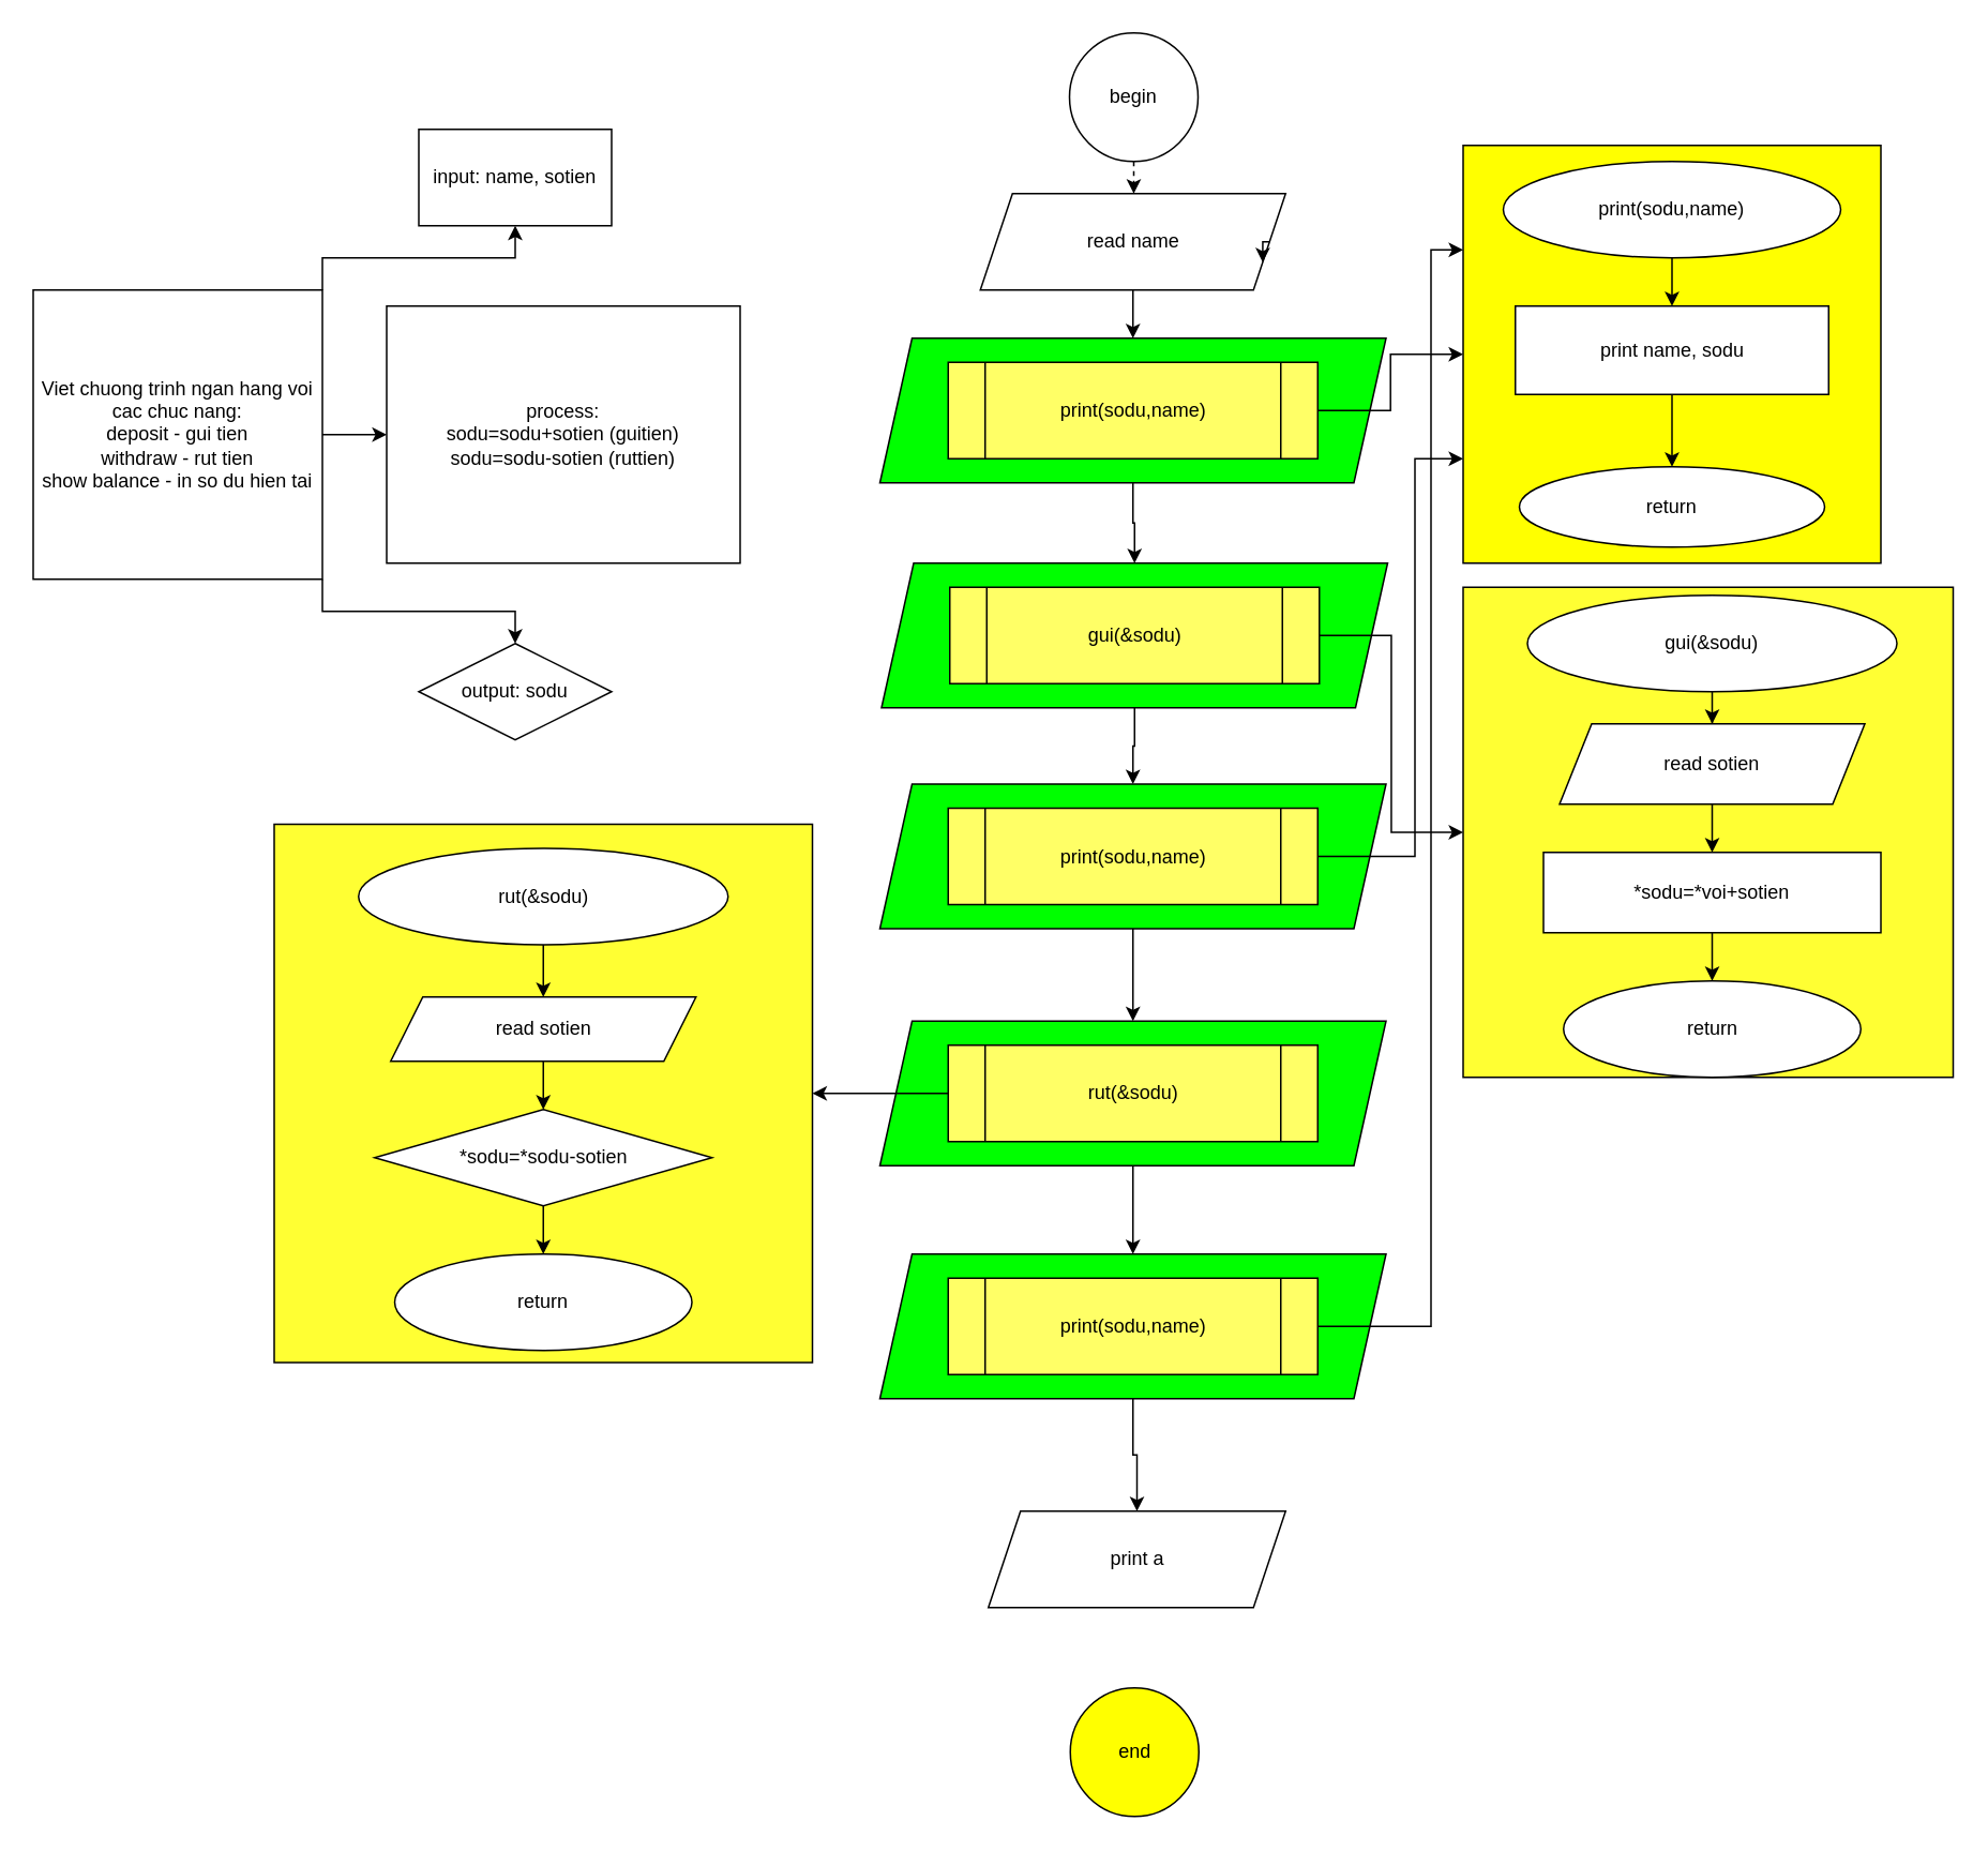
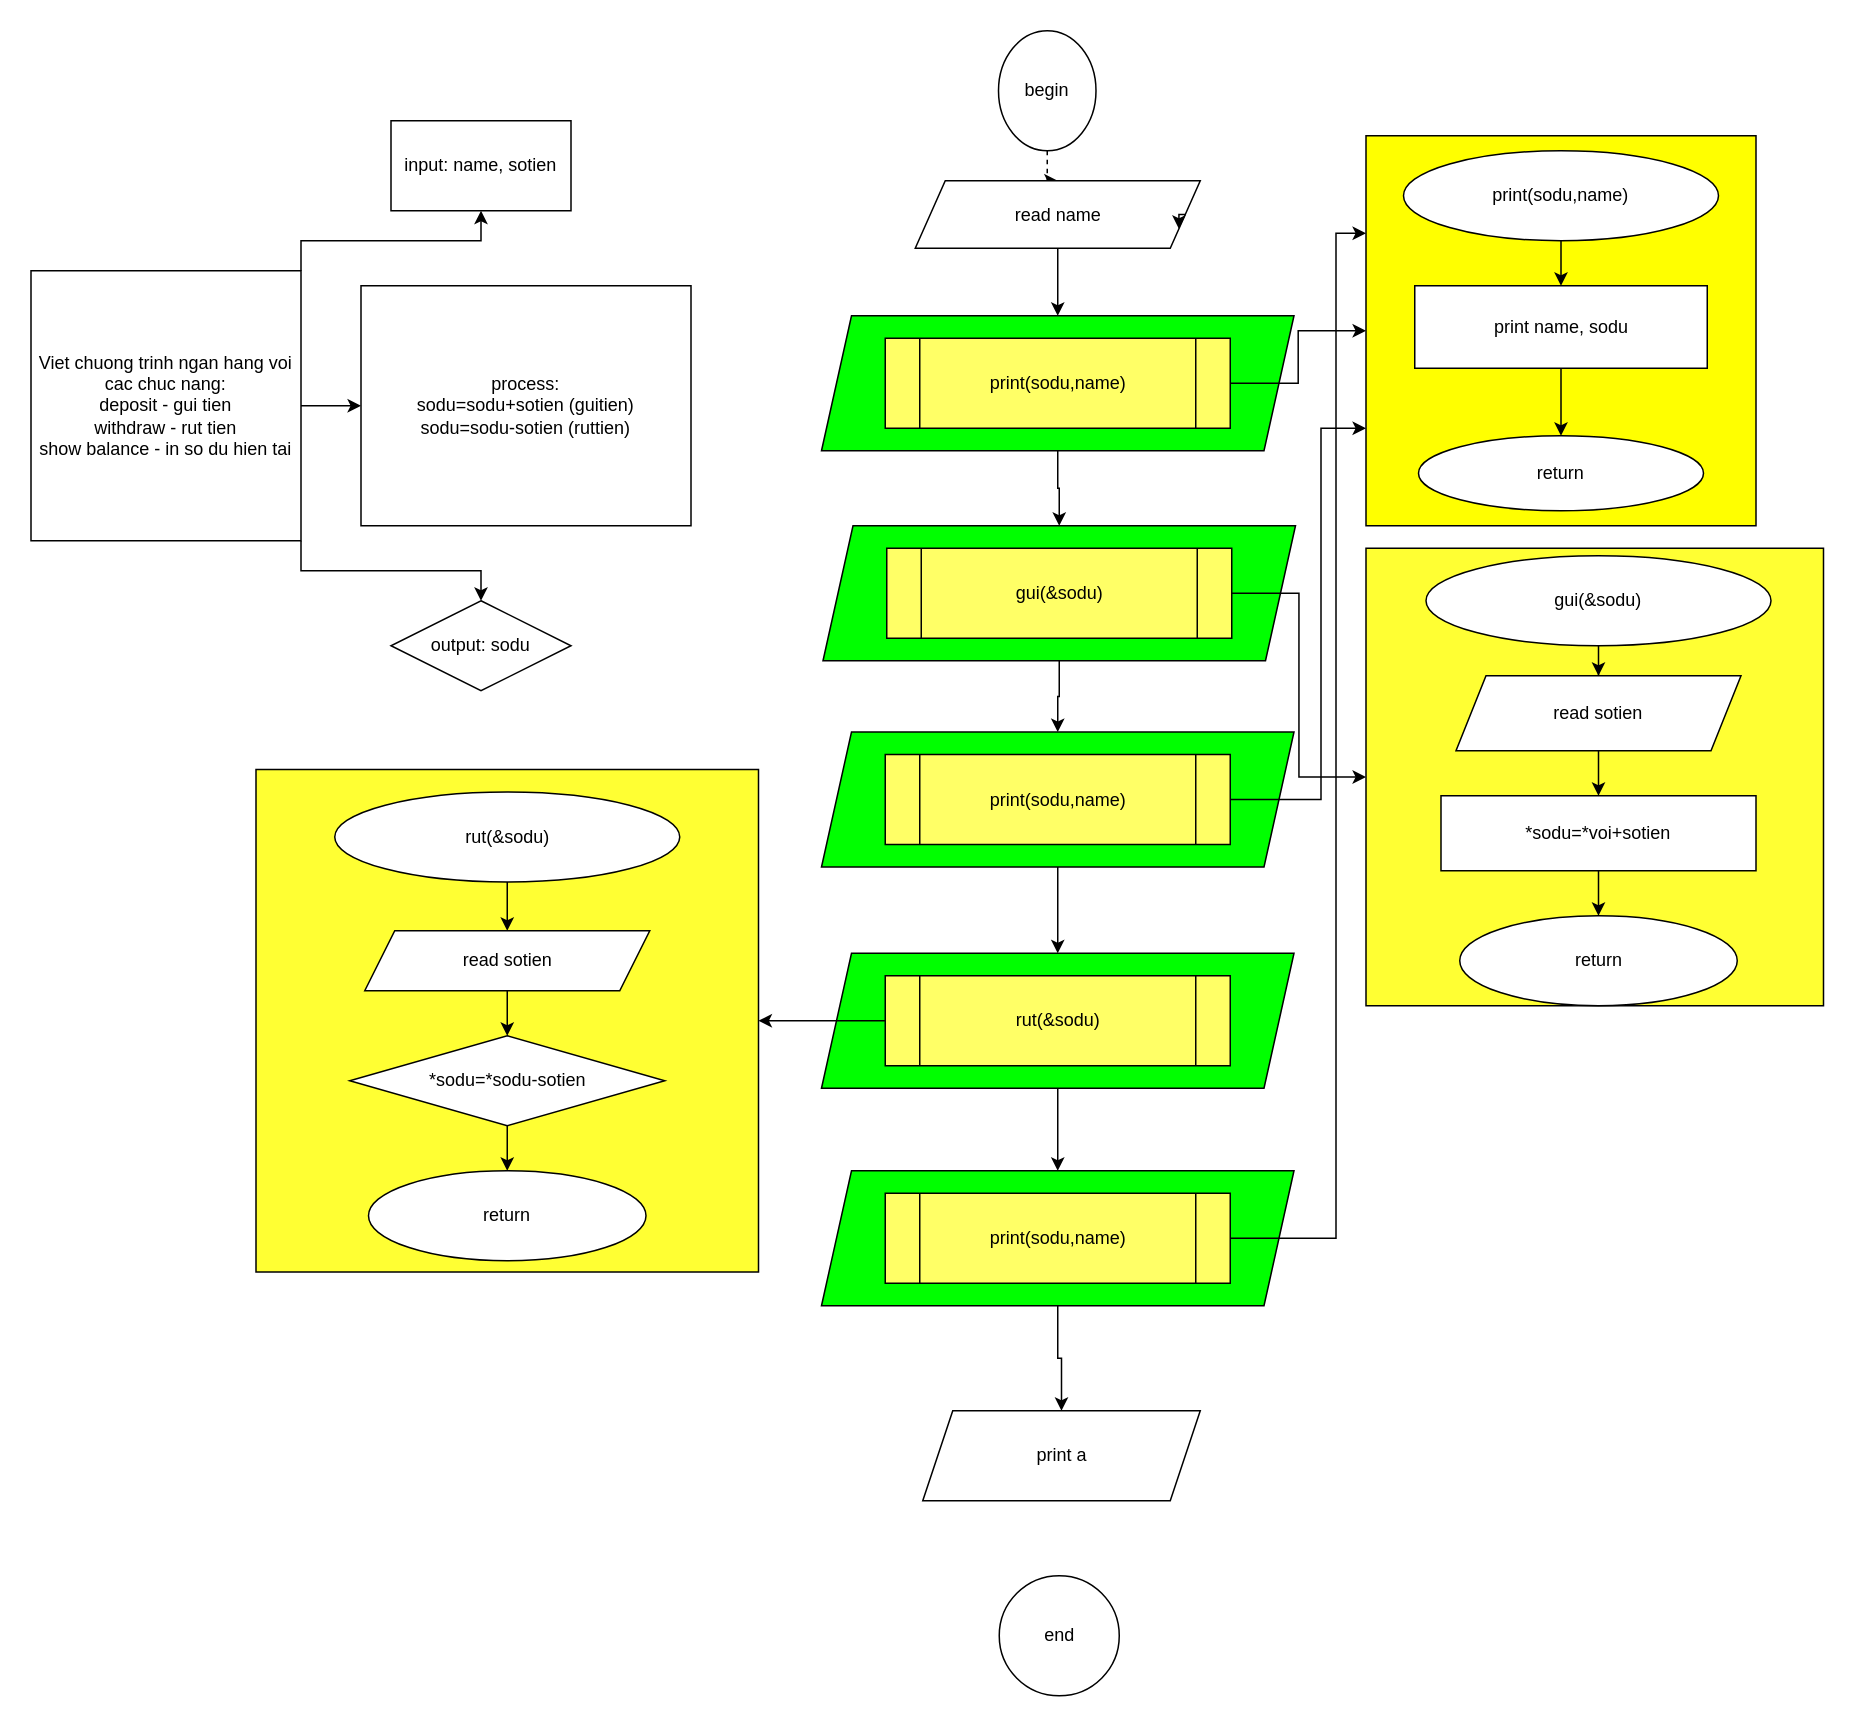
- <mxCell id="3" value="begin" style="ellipse;whiteSpace=wrap;html=1;aspect=fixed;" vertex="1" parent="1"><mxGeometry x="665" y="20" width="80" height="80" as="geometry" /></mxCell>
+ <mxCell id="3" value="begin" style="ellipse;whiteSpace=wrap;html=1;aspect=fixed;" vertex="1" parent="1"><mxGeometry x="665" y="20" width="65" height="80" as="geometry" /></mxCell>
- <mxCell id="32" value="read name" style="shape=parallelogram;perimeter=parallelogramPerimeter;whiteSpace=wrap;html=1;fixedSize=1;" vertex="1" parent="1"><mxGeometry x="609.5" y="120" width="190" height="60" as="geometry" /></mxCell>
+ <mxCell id="32" value="read name" style="shape=parallelogram;perimeter=parallelogramPerimeter;whiteSpace=wrap;html=1;fixedSize=1;" vertex="1" parent="1"><mxGeometry x="609.5" y="120" width="190" height="45" as="geometry" /></mxCell>
- <mxCell id="4" value="end" style="ellipse;whiteSpace=wrap;html=1;aspect=fixed;fillColor=#ffff00;" vertex="1" parent="1"><mxGeometry x="665.5" y="1050" width="80" height="80" as="geometry" /></mxCell>
+ <mxCell id="4" value="end" style="ellipse;whiteSpace=wrap;html=1;aspect=fixed;" vertex="1" parent="1"><mxGeometry x="665.5" y="1050" width="80" height="80" as="geometry" /></mxCell>
